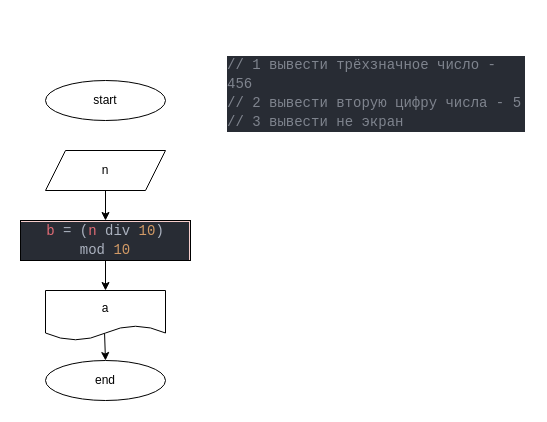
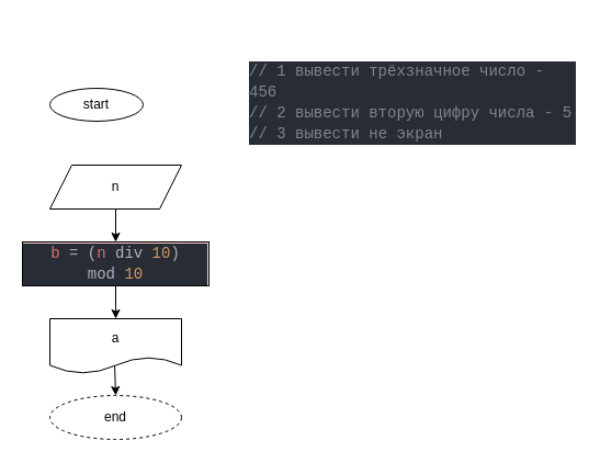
- <mxCell id="2" value="start" style="ellipse;whiteSpace=wrap;html=1;" parent="1" vertex="1"><mxGeometry x="45" y="80" width="120" height="40" as="geometry" /></mxCell>
+ <mxCell id="2" value="start" style="ellipse;whiteSpace=wrap;html=1;" parent="1" vertex="1"><mxGeometry x="45" y="80" width="85" height="30" as="geometry" /></mxCell>
- <mxCell id="10" value="end" style="ellipse;whiteSpace=wrap;html=1;" vertex="1" parent="1"><mxGeometry x="45" y="360" width="120" height="40" as="geometry" /></mxCell>
+ <mxCell id="10" value="end" style="ellipse;whiteSpace=wrap;html=1;dashed=1;" vertex="1" parent="1"><mxGeometry x="45" y="360" width="120" height="40" as="geometry" /></mxCell>
